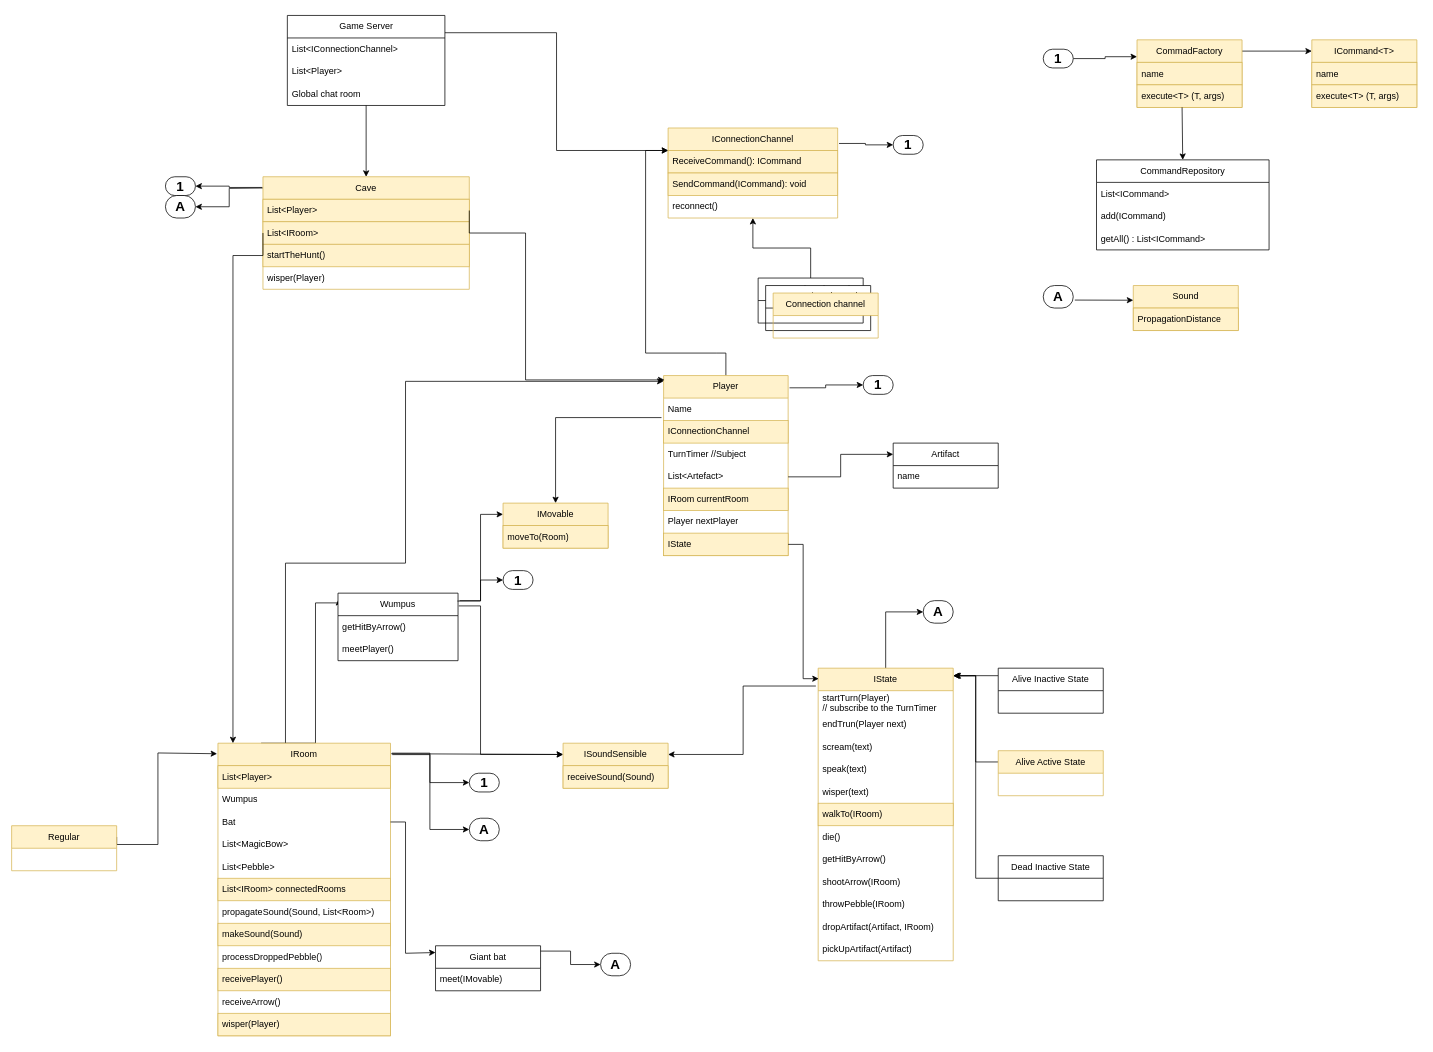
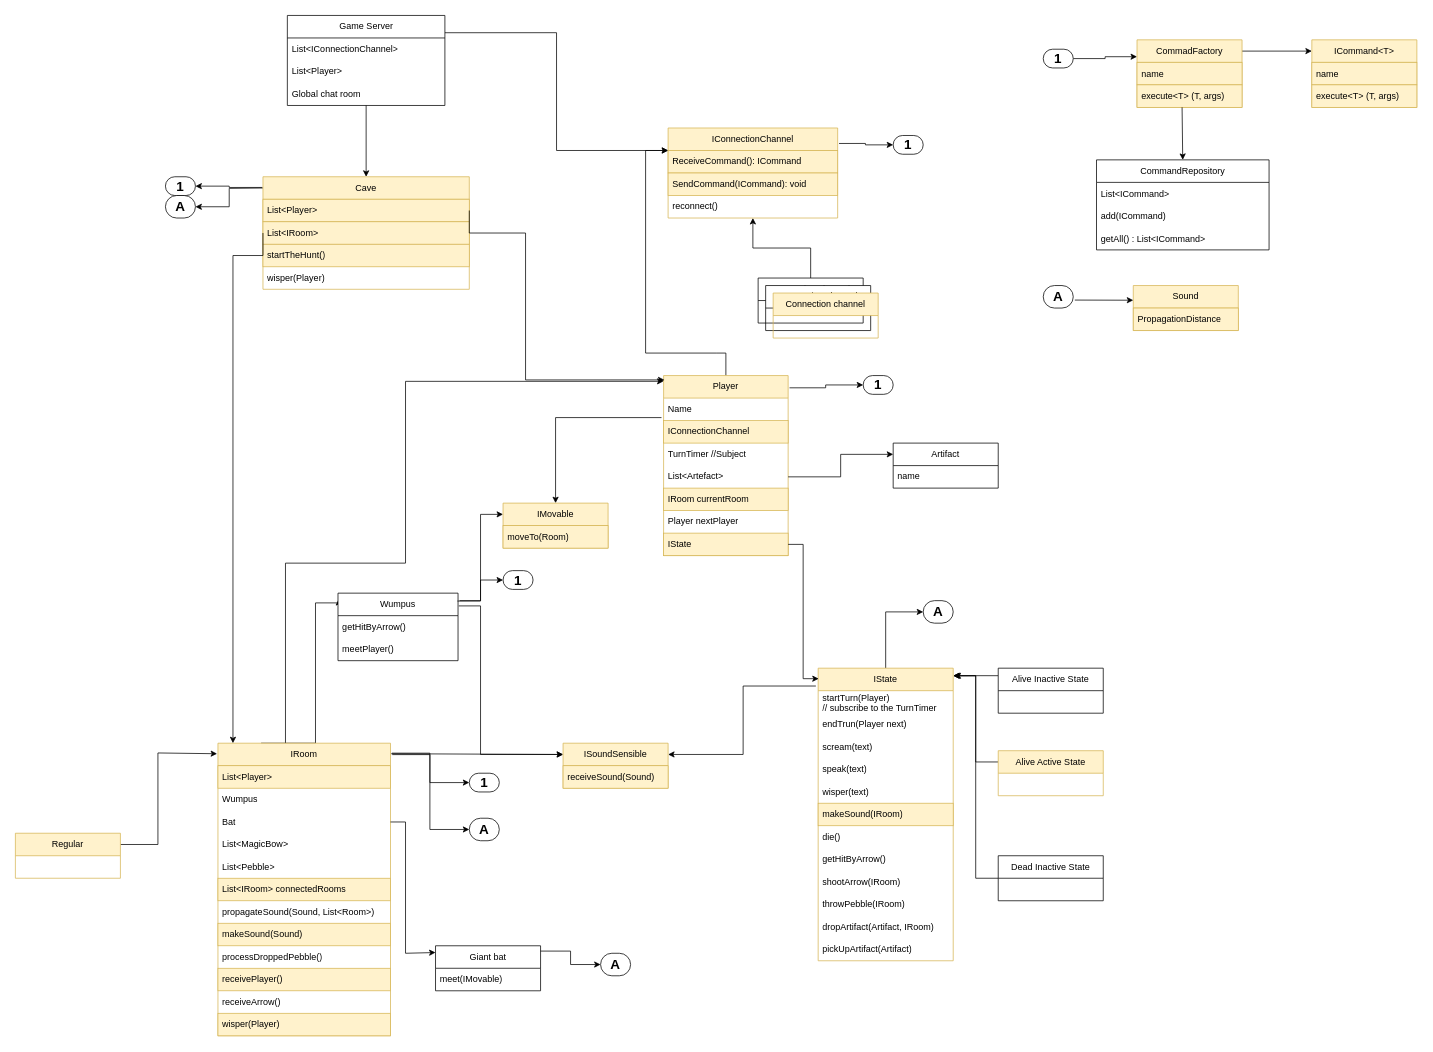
- <mxCell id="68" value="walkTo(IRoom)" style="text;strokeColor=#d6b656;fillColor=#fff2cc;align=left;verticalAlign=middle;spacingLeft=4;spacingRight=4;overflow=hidden;points=[[0,0.5],[1,0.5]];portConstraint=eastwest;rotatable=0;whiteSpace=wrap;html=1;" parent="62" vertex="1"><mxGeometry y="180" width="180" height="30" as="geometry" /></mxCell>
+ <mxCell id="68" value="makeSound(IRoom)" style="text;strokeColor=#d6b656;fillColor=#fff2cc;align=left;verticalAlign=middle;spacingLeft=4;spacingRight=4;overflow=hidden;points=[[0,0.5],[1,0.5]];portConstraint=eastwest;rotatable=0;whiteSpace=wrap;html=1;" parent="62" vertex="1"><mxGeometry y="180" width="180" height="30" as="geometry" /></mxCell>
- <mxCell id="54" value="Regular" style="swimlane;fontStyle=0;childLayout=stackLayout;horizontal=1;startSize=30;horizontalStack=0;resizeParent=1;resizeParentMax=0;resizeLast=0;collapsible=1;marginBottom=0;whiteSpace=wrap;html=1;fillColor=#fff2cc;strokeColor=#d6b656;" parent="1" vertex="1"><mxGeometry x="15" y="1100" width="140" height="60" as="geometry" /></mxCell>
+ <mxCell id="54" value="Regular" style="swimlane;fontStyle=0;childLayout=stackLayout;horizontal=1;startSize=30;horizontalStack=0;resizeParent=1;resizeParentMax=0;resizeLast=0;collapsible=1;marginBottom=0;whiteSpace=wrap;html=1;fillColor=#fff2cc;strokeColor=#d6b656;" parent="1" vertex="1"><mxGeometry x="20" y="1110" width="140" height="60" as="geometry" /></mxCell>
